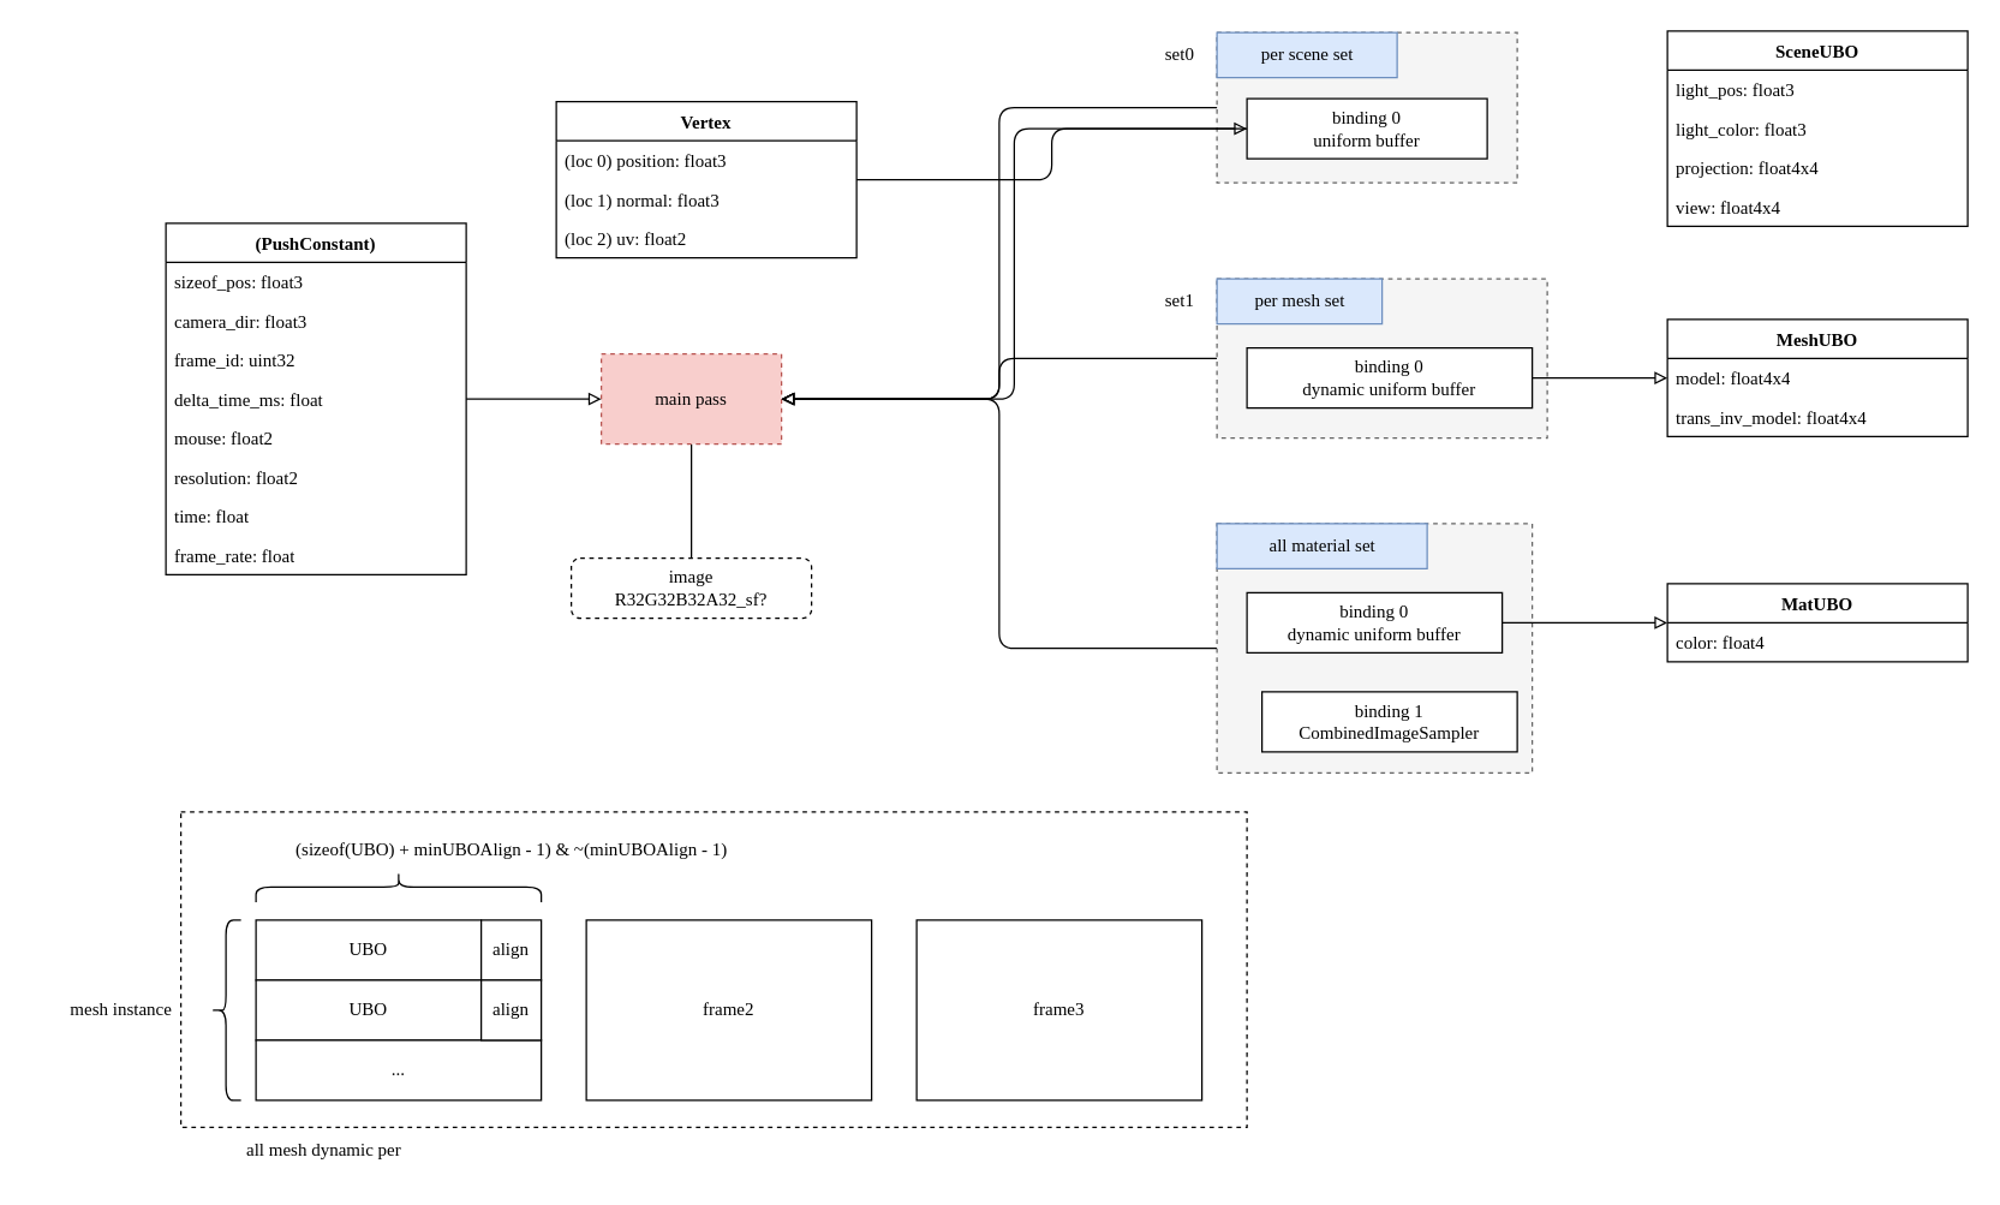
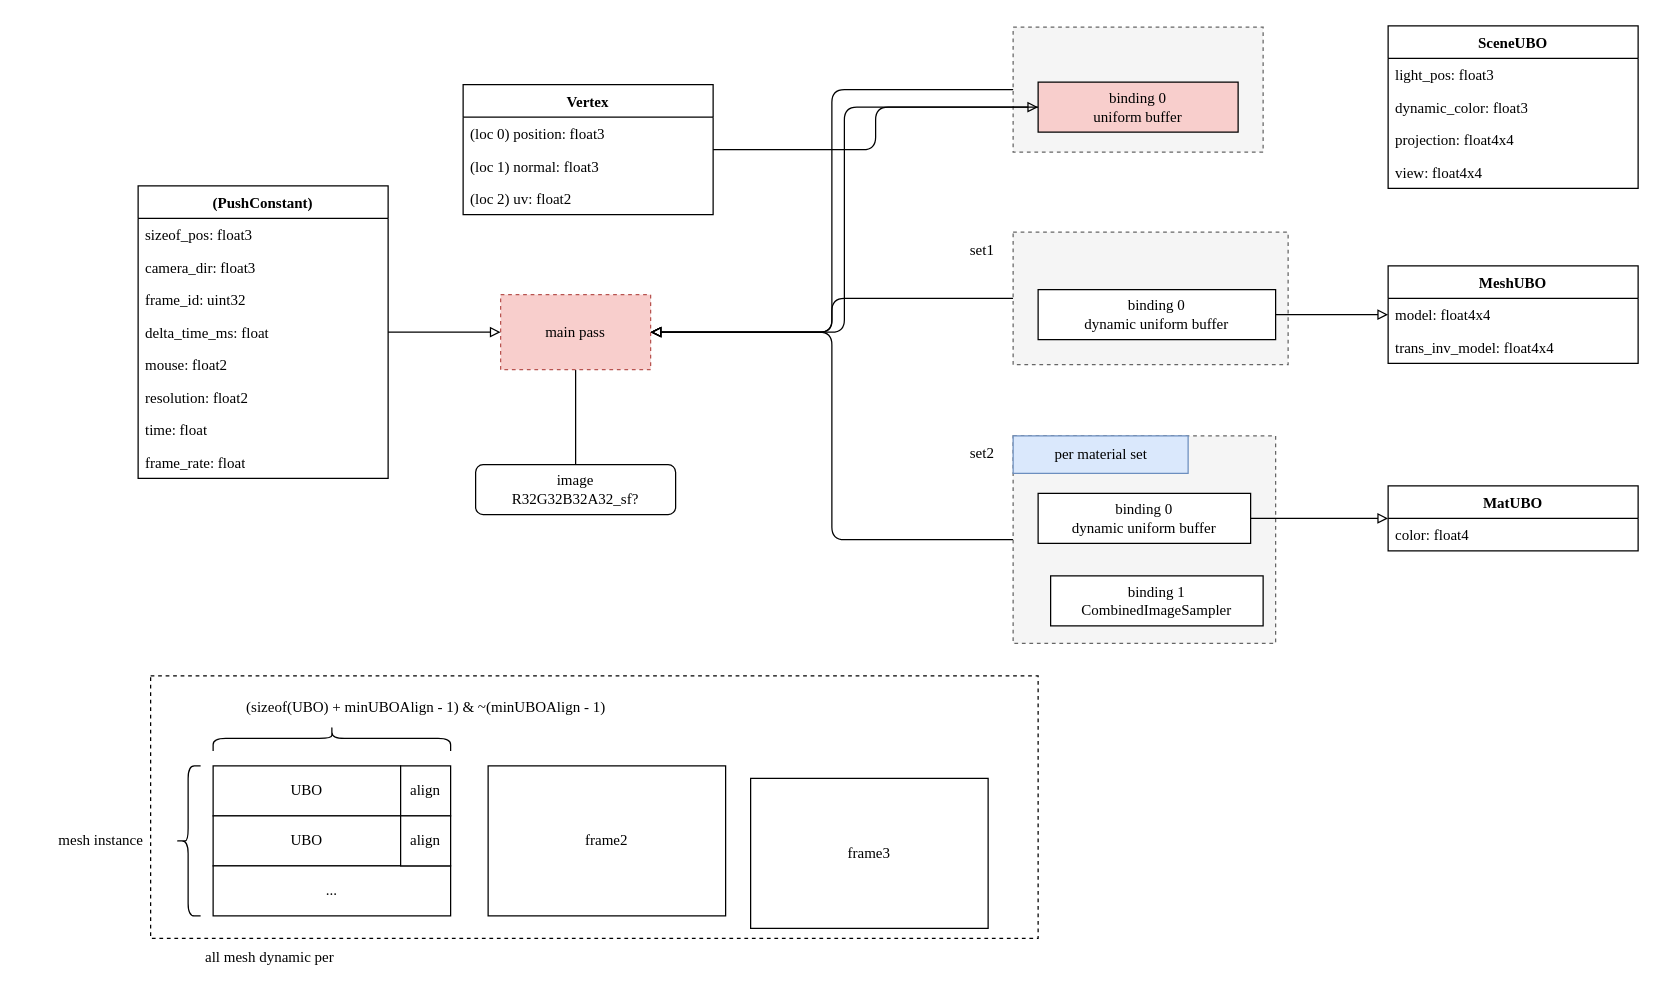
- <mxCell id="33" value="set0" style="text;html=1;align=center;verticalAlign=middle;resizable=0;points=[];autosize=1;strokeColor=none;fillColor=none;fontFamily=Lucida Console;" parent="1" vertex="1"><mxGeometry x="760" y="21" width="50" height="30" as="geometry" /></mxCell>
- <mxCell id="11" value="per scene set" style="text;html=1;align=center;verticalAlign=middle;resizable=0;points=[];autosize=1;strokeColor=#6c8ebf;fillColor=#dae8fc;fontFamily=Lucida Console;" parent="1" vertex="1"><mxGeometry x="810" y="21" width="120" height="30" as="geometry" /></mxCell>
- <mxCell id="10" value="binding 0&lt;br&gt;uniform buffer" style="rounded=0;whiteSpace=wrap;html=1;fontFamily=Lucida Console;" parent="1" vertex="1"><mxGeometry x="830" y="65" width="160" height="40" as="geometry" /></mxCell>
+ <mxCell id="10" value="binding 0&lt;br&gt;uniform buffer" style="rounded=0;whiteSpace=wrap;html=1;fontFamily=Lucida Console;fillColor=#f8cecc;" parent="1" vertex="1"><mxGeometry x="830" y="65" width="160" height="40" as="geometry" /></mxCell>
- <mxCell id="20" value="light_color: float3" style="text;strokeColor=none;fillColor=none;align=left;verticalAlign=top;spacingLeft=4;spacingRight=4;overflow=hidden;rotatable=0;points=[[0,0.5],[1,0.5]];portConstraint=eastwest;whiteSpace=wrap;html=1;fontFamily=Lucida Console;" parent="18" vertex="1"><mxGeometry y="52" width="200" height="26" as="geometry" /></mxCell>
+ <mxCell id="20" value="dynamic_color: float3" style="text;strokeColor=none;fillColor=none;align=left;verticalAlign=top;spacingLeft=4;spacingRight=4;overflow=hidden;rotatable=0;points=[[0,0.5],[1,0.5]];portConstraint=eastwest;whiteSpace=wrap;html=1;fontFamily=Lucida Console;" parent="18" vertex="1"><mxGeometry y="52" width="200" height="26" as="geometry" /></mxCell>
- <mxCell id="31" value="per mesh set" style="text;html=1;align=center;verticalAlign=middle;resizable=0;points=[];autosize=1;strokeColor=#6c8ebf;fillColor=#dae8fc;fontFamily=Lucida Console;" parent="1" vertex="1"><mxGeometry x="810" y="185" width="110" height="30" as="geometry" /></mxCell>
+ <mxCell id="35" value="set2" style="text;html=1;align=center;verticalAlign=middle;resizable=0;points=[];autosize=1;strokeColor=none;fillColor=none;fontFamily=Lucida Console;" parent="1" vertex="1"><mxGeometry x="760" y="347" width="50" height="30" as="geometry" /></mxCell>
- <mxCell id="32" value="all material set&lt;br&gt;" style="text;html=1;align=center;verticalAlign=middle;resizable=0;points=[];autosize=1;strokeColor=#6c8ebf;fillColor=#dae8fc;fontFamily=Lucida Console;" parent="1" vertex="1"><mxGeometry x="810" y="348" width="140" height="30" as="geometry" /></mxCell>
+ <mxCell id="32" value="per material set&lt;br&gt;" style="text;html=1;align=center;verticalAlign=middle;resizable=0;points=[];autosize=1;strokeColor=#6c8ebf;fillColor=#dae8fc;fontFamily=Lucida Console;" parent="1" vertex="1"><mxGeometry x="810" y="348" width="140" height="30" as="geometry" /></mxCell>
- <mxCell id="17" value="image&lt;br&gt;R32G32B32A32_sf?" style="rounded=1;whiteSpace=wrap;html=1;fontFamily=Lucida Console;dashed=1;" parent="1" vertex="1"><mxGeometry x="380" y="371" width="160" height="40" as="geometry" /></mxCell>
+ <mxCell id="17" value="image&lt;br&gt;R32G32B32A32_sf?" style="rounded=1;whiteSpace=wrap;html=1;fontFamily=Lucida Console;" parent="1" vertex="1"><mxGeometry x="380" y="371" width="160" height="40" as="geometry" /></mxCell>
- <mxCell id="61" value="frame3" style="rounded=0;whiteSpace=wrap;html=1;fontFamily=Lucida Console;" parent="1" vertex="1"><mxGeometry x="610" y="612" width="190" height="120" as="geometry" /></mxCell>
+ <mxCell id="61" value="frame3" style="rounded=0;whiteSpace=wrap;html=1;fontFamily=Lucida Console;" parent="1" vertex="1"><mxGeometry x="600" y="622" width="190" height="120" as="geometry" /></mxCell>
